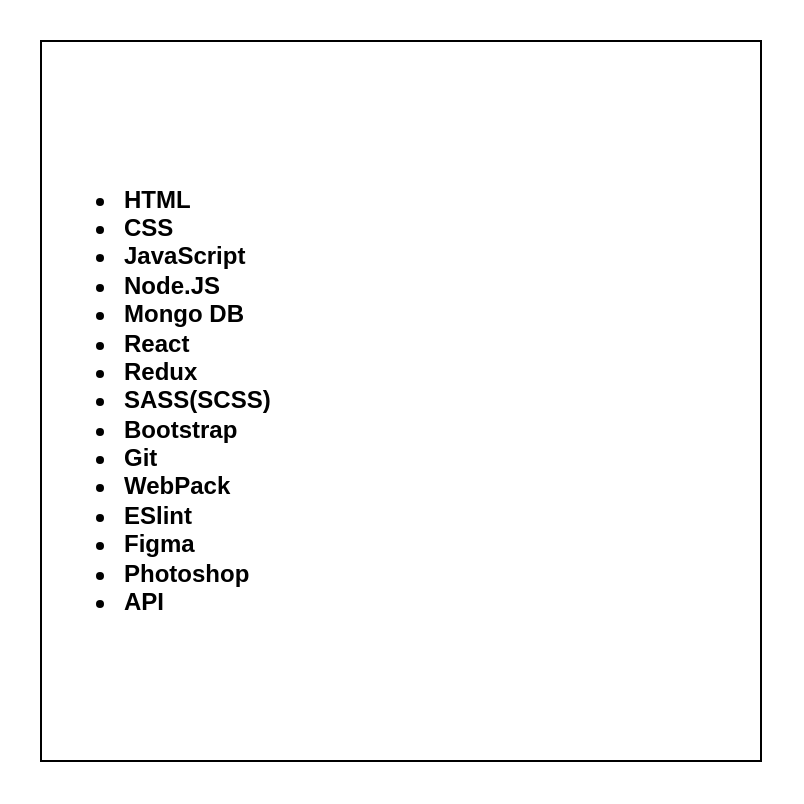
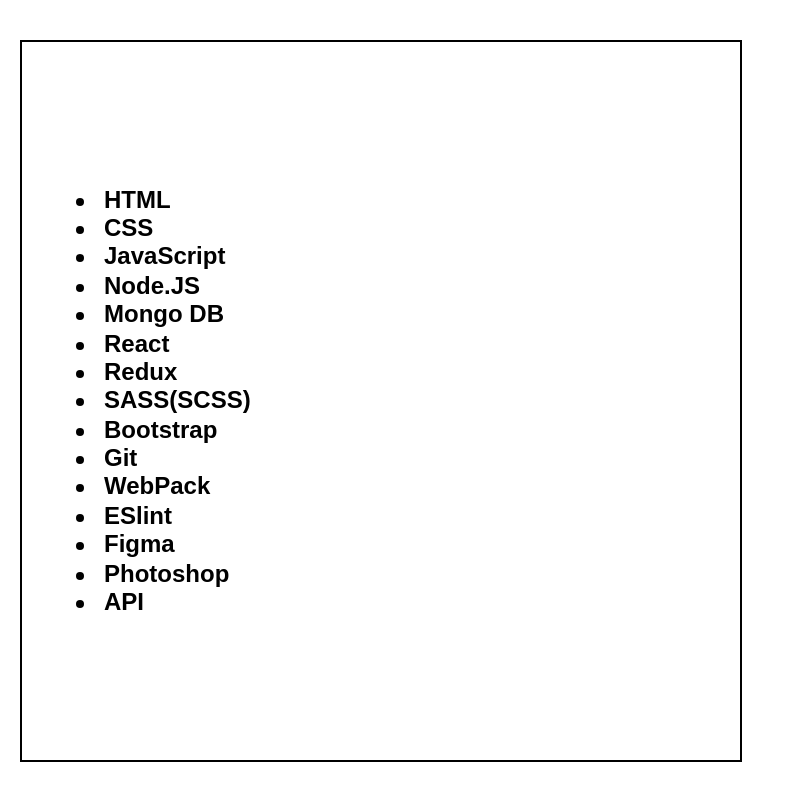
- <mxCell id="2" value="&lt;ul&gt;&lt;li style=&quot;text-align: justify;&quot;&gt;&lt;b&gt;HTML&lt;/b&gt;&lt;/li&gt;&lt;li style=&quot;text-align: justify;&quot;&gt;&lt;b&gt;CSS&lt;/b&gt;&lt;/li&gt;&lt;li style=&quot;text-align: justify;&quot;&gt;&lt;b&gt;JavaScript&lt;/b&gt;&lt;/li&gt;&lt;li style=&quot;text-align: justify;&quot;&gt;&lt;b&gt;Node.JS&lt;/b&gt;&lt;/li&gt;&lt;li style=&quot;text-align: justify;&quot;&gt;&lt;b&gt;Mongo DB&lt;/b&gt;&lt;/li&gt;&lt;li style=&quot;text-align: justify;&quot;&gt;&lt;b&gt;React&lt;/b&gt;&lt;/li&gt;&lt;li style=&quot;text-align: justify;&quot;&gt;&lt;b&gt;Redux&lt;/b&gt;&lt;/li&gt;&lt;li style=&quot;text-align: justify;&quot;&gt;&lt;b&gt;SASS(SCSS)&lt;/b&gt;&lt;/li&gt;&lt;li style=&quot;text-align: justify;&quot;&gt;&lt;b&gt;Bootstrap&lt;/b&gt;&lt;/li&gt;&lt;li style=&quot;text-align: justify;&quot;&gt;&lt;b&gt;Git&lt;/b&gt;&lt;/li&gt;&lt;li style=&quot;text-align: justify;&quot;&gt;&lt;b&gt;WebPack&lt;/b&gt;&lt;/li&gt;&lt;li style=&quot;text-align: justify;&quot;&gt;&lt;b&gt;ESlint&lt;/b&gt;&lt;/li&gt;&lt;li style=&quot;text-align: justify;&quot;&gt;&lt;b&gt;Figma&lt;/b&gt;&lt;/li&gt;&lt;li style=&quot;text-align: justify;&quot;&gt;&lt;b&gt;Photoshop&lt;/b&gt;&lt;/li&gt;&lt;li style=&quot;text-align: justify;&quot;&gt;&lt;b&gt;API&lt;/b&gt;&lt;/li&gt;&lt;/ul&gt;" style="rounded=0;whiteSpace=wrap;html=1;align=left;" vertex="1" parent="1"><mxGeometry x="20" y="20" width="360" height="360" as="geometry" /></mxCell>
+ <mxCell id="2" value="&lt;ul&gt;&lt;li style=&quot;text-align: justify;&quot;&gt;&lt;b&gt;HTML&lt;/b&gt;&lt;/li&gt;&lt;li style=&quot;text-align: justify;&quot;&gt;&lt;b&gt;CSS&lt;/b&gt;&lt;/li&gt;&lt;li style=&quot;text-align: justify;&quot;&gt;&lt;b&gt;JavaScript&lt;/b&gt;&lt;/li&gt;&lt;li style=&quot;text-align: justify;&quot;&gt;&lt;b&gt;Node.JS&lt;/b&gt;&lt;/li&gt;&lt;li style=&quot;text-align: justify;&quot;&gt;&lt;b&gt;Mongo DB&lt;/b&gt;&lt;/li&gt;&lt;li style=&quot;text-align: justify;&quot;&gt;&lt;b&gt;React&lt;/b&gt;&lt;/li&gt;&lt;li style=&quot;text-align: justify;&quot;&gt;&lt;b&gt;Redux&lt;/b&gt;&lt;/li&gt;&lt;li style=&quot;text-align: justify;&quot;&gt;&lt;b&gt;SASS(SCSS)&lt;/b&gt;&lt;/li&gt;&lt;li style=&quot;text-align: justify;&quot;&gt;&lt;b&gt;Bootstrap&lt;/b&gt;&lt;/li&gt;&lt;li style=&quot;text-align: justify;&quot;&gt;&lt;b&gt;Git&lt;/b&gt;&lt;/li&gt;&lt;li style=&quot;text-align: justify;&quot;&gt;&lt;b&gt;WebPack&lt;/b&gt;&lt;/li&gt;&lt;li style=&quot;text-align: justify;&quot;&gt;&lt;b&gt;ESlint&lt;/b&gt;&lt;/li&gt;&lt;li style=&quot;text-align: justify;&quot;&gt;&lt;b&gt;Figma&lt;/b&gt;&lt;/li&gt;&lt;li style=&quot;text-align: justify;&quot;&gt;&lt;b&gt;Photoshop&lt;/b&gt;&lt;/li&gt;&lt;li style=&quot;text-align: justify;&quot;&gt;&lt;b&gt;API&lt;/b&gt;&lt;/li&gt;&lt;/ul&gt;" style="rounded=0;whiteSpace=wrap;html=1;align=left;" vertex="1" parent="1"><mxGeometry x="10" y="20" width="360" height="360" as="geometry" /></mxCell>
